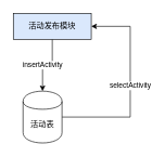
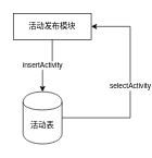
- <mxCell id="5" value="活动发布模块" style="rounded=0;whiteSpace=wrap;html=1;fillColor=#dae8fc;" parent="1" vertex="1"><mxGeometry x="20" y="20" width="120" height="40" as="geometry" /></mxCell>
+ <mxCell id="5" value="活动发布模块" style="rounded=0;whiteSpace=wrap;html=1;" parent="1" vertex="1"><mxGeometry x="20" y="20" width="120" height="40" as="geometry" /></mxCell>
